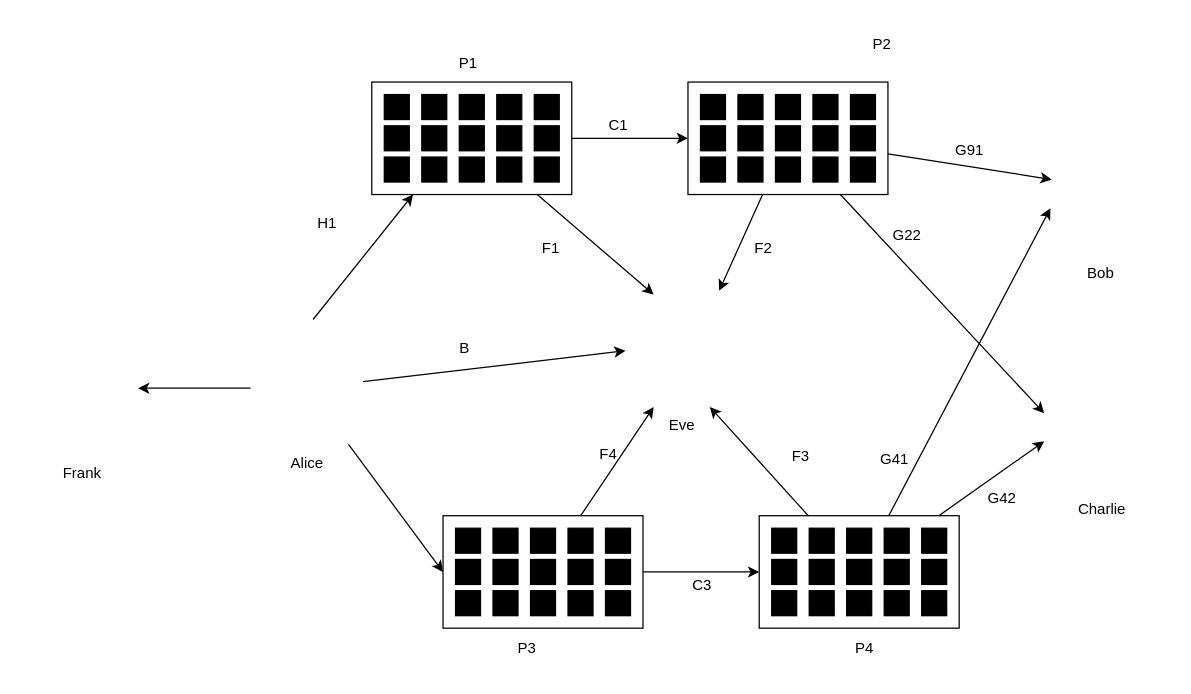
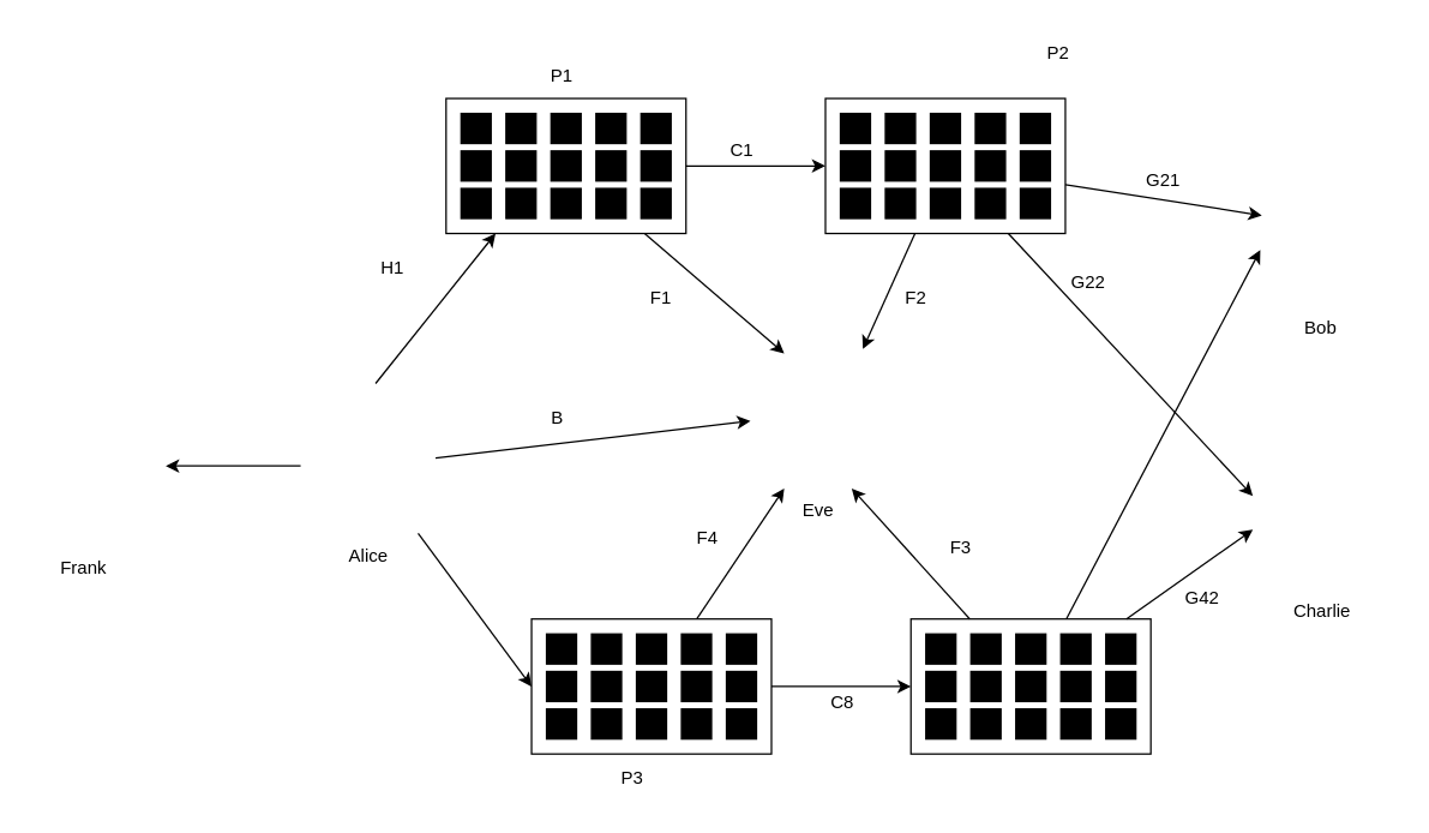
- <mxCell id="97" value="G91" style="text;html=1;align=center;verticalAlign=middle;resizable=0;points=[];autosize=1;strokeColor=none;fillColor=none;" parent="1" vertex="1"><mxGeometry x="750" y="105" width="50" height="30" as="geometry" /></mxCell>
+ <mxCell id="97" value="G21" style="text;html=1;align=center;verticalAlign=middle;resizable=0;points=[];autosize=1;strokeColor=none;fillColor=none;" parent="1" vertex="1"><mxGeometry x="750" y="105" width="50" height="30" as="geometry" /></mxCell>
- <mxCell id="105" value="F4" style="text;html=1;align=center;verticalAlign=middle;resizable=0;points=[];autosize=1;strokeColor=none;fillColor=none;" parent="1" vertex="1"><mxGeometry x="466" y="348" width="40" height="30" as="geometry" /></mxCell>
+ <mxCell id="105" value="F4" style="text;html=1;align=center;verticalAlign=middle;resizable=0;points=[];autosize=1;strokeColor=none;fillColor=none;" parent="1" vertex="1"><mxGeometry x="451" y="343" width="40" height="30" as="geometry" /></mxCell>
- <mxCell id="99" value="G41" style="text;html=1;align=center;verticalAlign=middle;resizable=0;points=[];autosize=1;strokeColor=none;fillColor=none;" parent="1" vertex="1"><mxGeometry x="690" y="352" width="50" height="30" as="geometry" /></mxCell>
- <mxCell id="107" value="Frank" style="text;html=1;align=center;verticalAlign=middle;resizable=0;points=[];autosize=1;strokeColor=none;fillColor=none;" parent="1" vertex="1"><mxGeometry x="40" y="363" width="50" height="30" as="geometry" /></mxCell>
+ <mxCell id="107" value="Frank" style="text;html=1;align=center;verticalAlign=middle;resizable=0;points=[];autosize=1;strokeColor=none;fillColor=none;" parent="1" vertex="1"><mxGeometry x="30" y="363" width="50" height="30" as="geometry" /></mxCell>
- <mxCell id="109" value="C3" style="text;html=1;align=center;verticalAlign=middle;resizable=0;points=[];autosize=1;strokeColor=none;fillColor=none;" parent="1" vertex="1"><mxGeometry x="541" y="453" width="40" height="30" as="geometry" /></mxCell>
+ <mxCell id="109" value="C8" style="text;html=1;align=center;verticalAlign=middle;resizable=0;points=[];autosize=1;strokeColor=none;fillColor=none;" parent="1" vertex="1"><mxGeometry x="541" y="453" width="40" height="30" as="geometry" /></mxCell>
- <mxCell id="95" value="&lt;div&gt;P4&lt;/div&gt;" style="text;html=1;align=center;verticalAlign=middle;resizable=0;points=[];autosize=1;strokeColor=none;fillColor=none;" parent="1" vertex="1"><mxGeometry x="671" y="503" width="40" height="30" as="geometry" /></mxCell>
